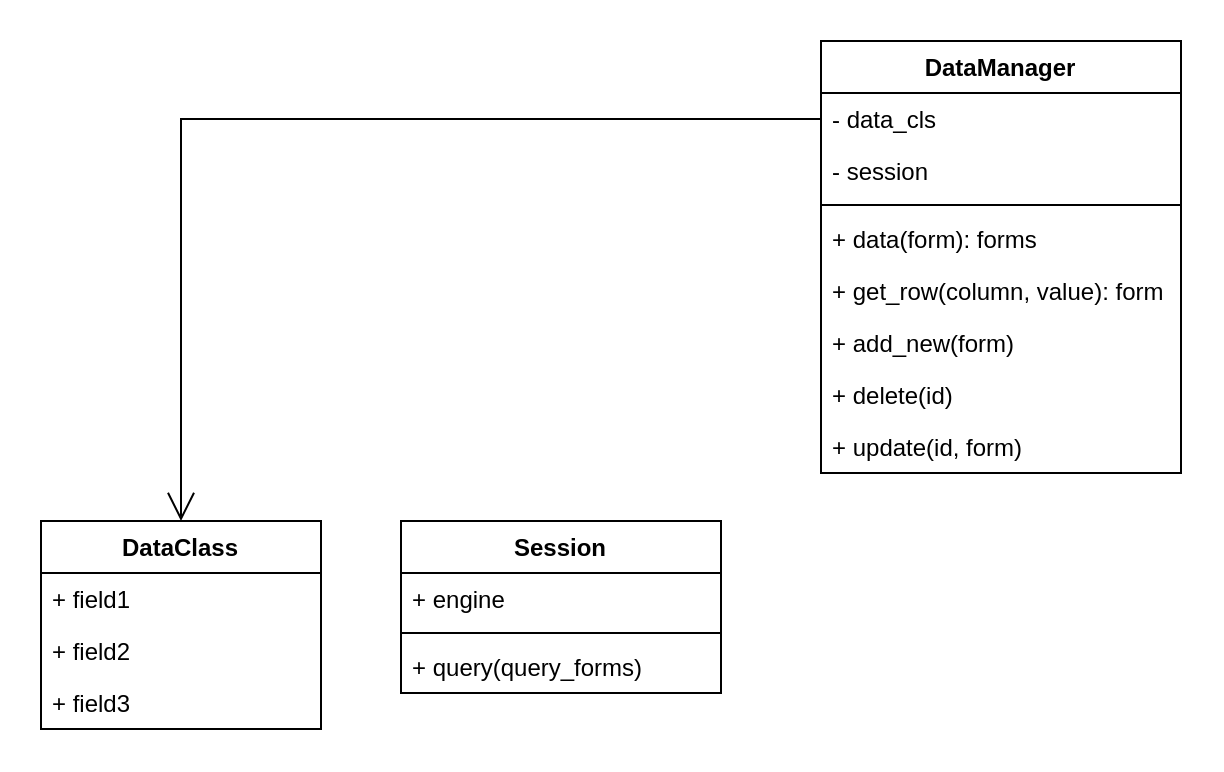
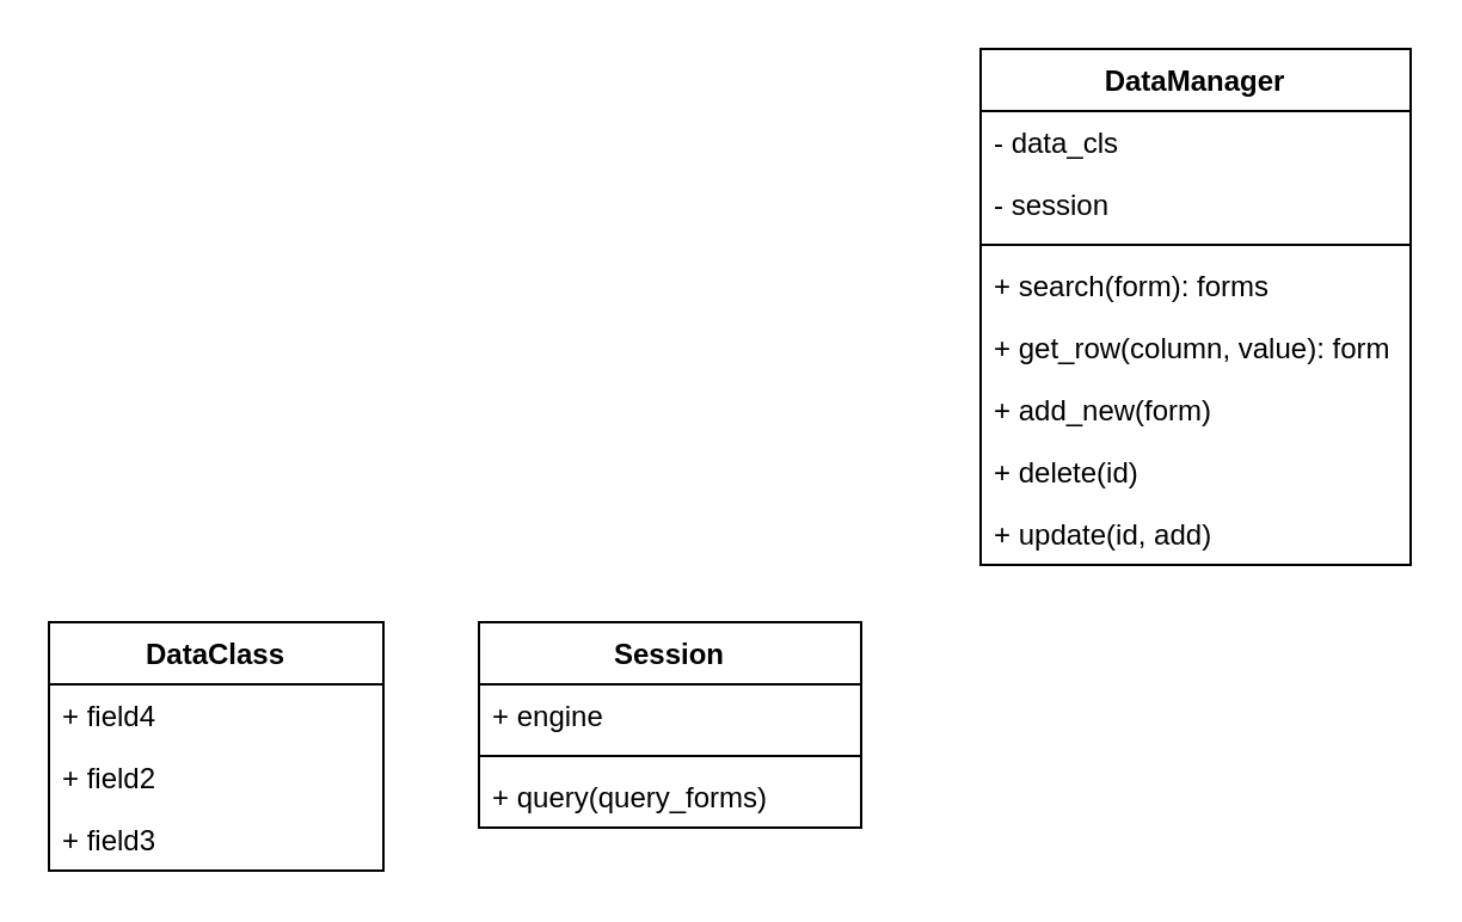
- <mxCell id="15" value="" style="endArrow=open;endFill=1;endSize=12;html=1;rounded=0;exitX=0;exitY=0.5;exitDx=0;exitDy=0;entryX=0.5;entryY=0;entryDx=0;entryDy=0;edgeStyle=orthogonalEdgeStyle;" parent="1" source="3" target="11" edge="1"><mxGeometry width="160" relative="1" as="geometry"><mxPoint x="240" y="250" as="sourcePoint" /><mxPoint x="400" y="250" as="targetPoint" /></mxGeometry></mxCell>
- <mxCell id="6" value="+ data(form): forms" style="text;strokeColor=none;fillColor=none;align=left;verticalAlign=top;spacingLeft=4;spacingRight=4;overflow=hidden;rotatable=0;points=[[0,0.5],[1,0.5]];portConstraint=eastwest;" vertex="1" parent="2"><mxGeometry y="86" width="180" height="26" as="geometry" /></mxCell>
+ <mxCell id="6" value="+ search(form): forms" style="text;strokeColor=none;fillColor=none;align=left;verticalAlign=top;spacingLeft=4;spacingRight=4;overflow=hidden;rotatable=0;points=[[0,0.5],[1,0.5]];portConstraint=eastwest;" vertex="1" parent="2"><mxGeometry y="86" width="180" height="26" as="geometry" /></mxCell>
- <mxCell id="10" value="+ update(id, form)" style="text;strokeColor=none;fillColor=none;align=left;verticalAlign=top;spacingLeft=4;spacingRight=4;overflow=hidden;rotatable=0;points=[[0,0.5],[1,0.5]];portConstraint=eastwest;" parent="2" vertex="1"><mxGeometry y="190" width="180" height="26" as="geometry" /></mxCell>
+ <mxCell id="10" value="+ update(id, add)" style="text;strokeColor=none;fillColor=none;align=left;verticalAlign=top;spacingLeft=4;spacingRight=4;overflow=hidden;rotatable=0;points=[[0,0.5],[1,0.5]];portConstraint=eastwest;" parent="2" vertex="1"><mxGeometry y="190" width="180" height="26" as="geometry" /></mxCell>
- <mxCell id="12" value="+ field1" style="text;strokeColor=none;fillColor=none;align=left;verticalAlign=top;spacingLeft=4;spacingRight=4;overflow=hidden;rotatable=0;points=[[0,0.5],[1,0.5]];portConstraint=eastwest;" parent="11" vertex="1"><mxGeometry y="26" width="140" height="26" as="geometry" /></mxCell>
+ <mxCell id="12" value="+ field4" style="text;strokeColor=none;fillColor=none;align=left;verticalAlign=top;spacingLeft=4;spacingRight=4;overflow=hidden;rotatable=0;points=[[0,0.5],[1,0.5]];portConstraint=eastwest;" parent="11" vertex="1"><mxGeometry y="26" width="140" height="26" as="geometry" /></mxCell>
